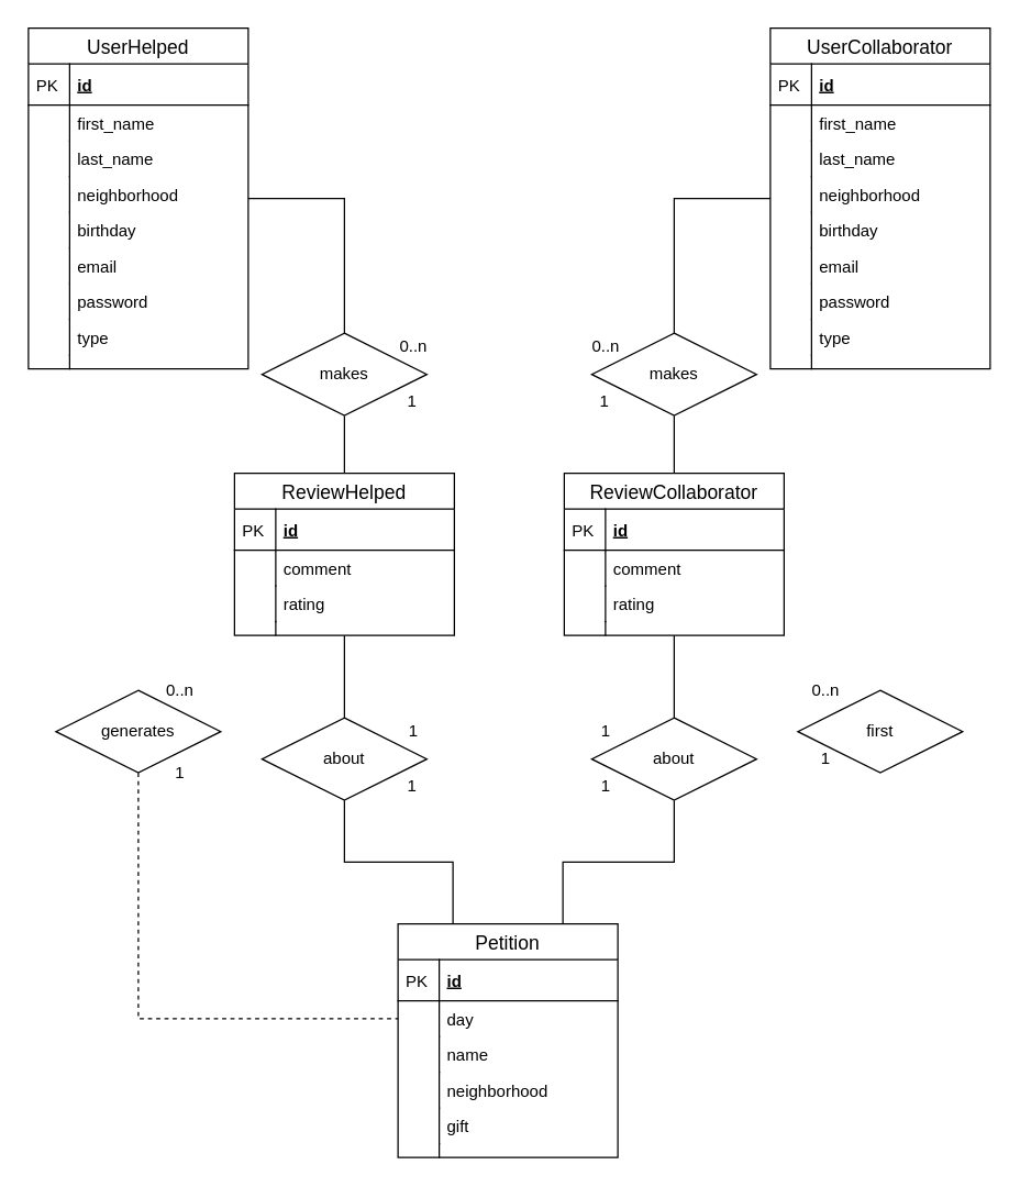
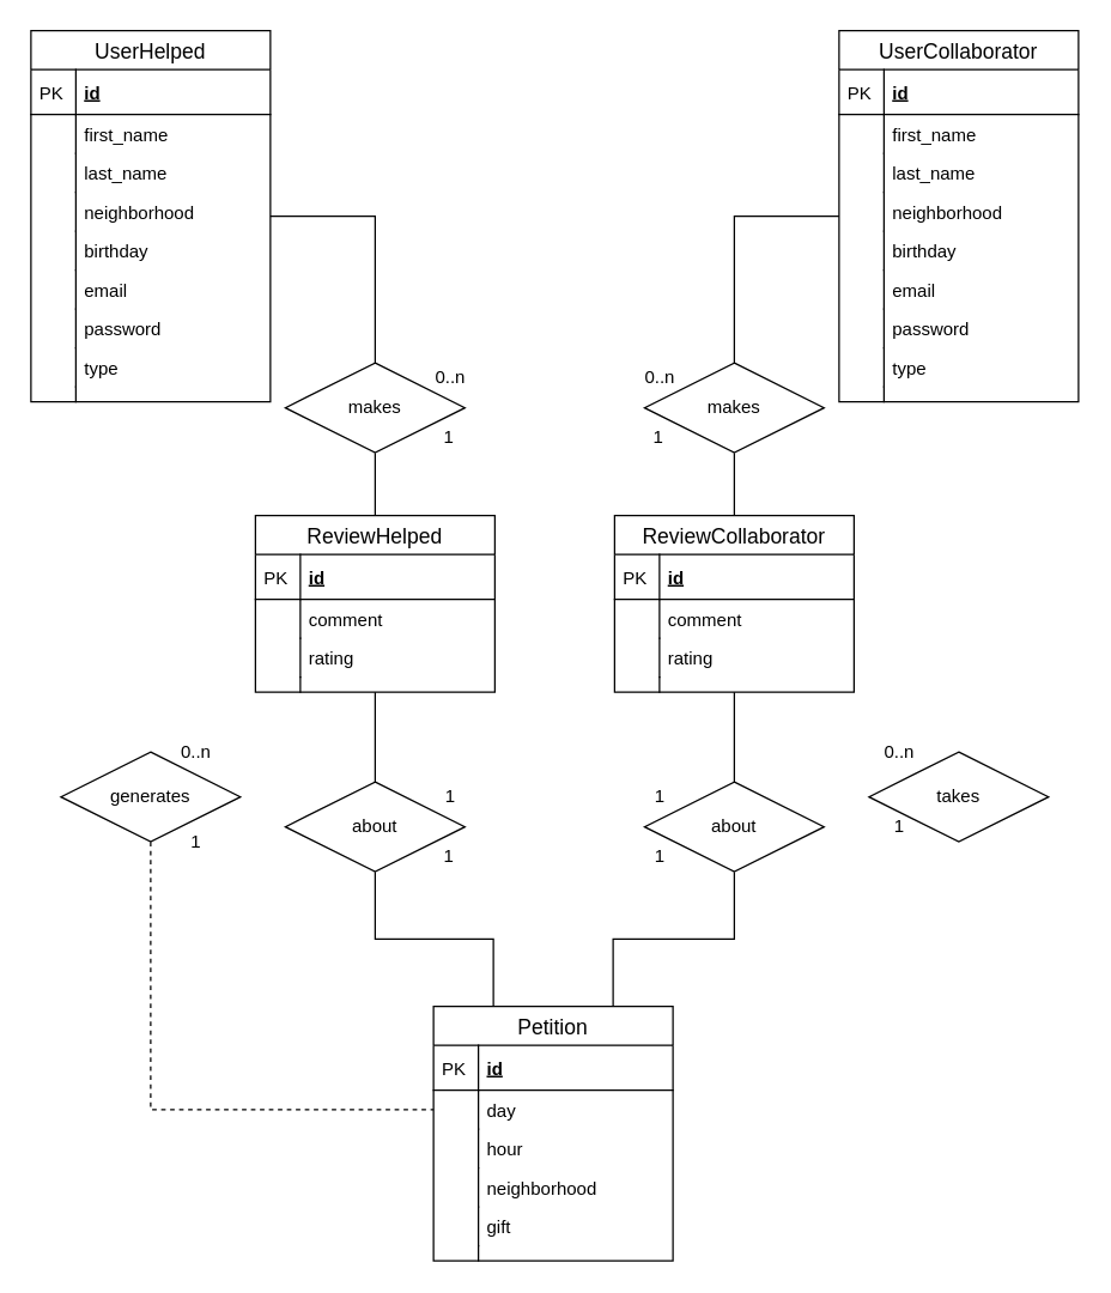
- <mxCell id="4" value="first" style="shape=rhombus;perimeter=rhombusPerimeter;whiteSpace=wrap;html=1;align=center;" parent="1" vertex="1"><mxGeometry x="580" y="502" width="120" height="60" as="geometry" /></mxCell>
+ <mxCell id="4" value="takes" style="shape=rhombus;perimeter=rhombusPerimeter;whiteSpace=wrap;html=1;align=center;" parent="1" vertex="1"><mxGeometry x="580" y="502" width="120" height="60" as="geometry" /></mxCell>
- <mxCell id="25" value="name" style="shape=partialRectangle;top=0;left=0;right=0;bottom=0;align=left;verticalAlign=top;fillColor=none;spacingLeft=34;spacingRight=4;overflow=hidden;rotatable=0;points=[[0,0.5],[1,0.5]];portConstraint=eastwest;dropTarget=0;fontSize=12;" parent="20" vertex="1"><mxGeometry y="82" width="160" height="26" as="geometry" /></mxCell>
+ <mxCell id="25" value="hour" style="shape=partialRectangle;top=0;left=0;right=0;bottom=0;align=left;verticalAlign=top;fillColor=none;spacingLeft=34;spacingRight=4;overflow=hidden;rotatable=0;points=[[0,0.5],[1,0.5]];portConstraint=eastwest;dropTarget=0;fontSize=12;" parent="20" vertex="1"><mxGeometry y="82" width="160" height="26" as="geometry" /></mxCell>
